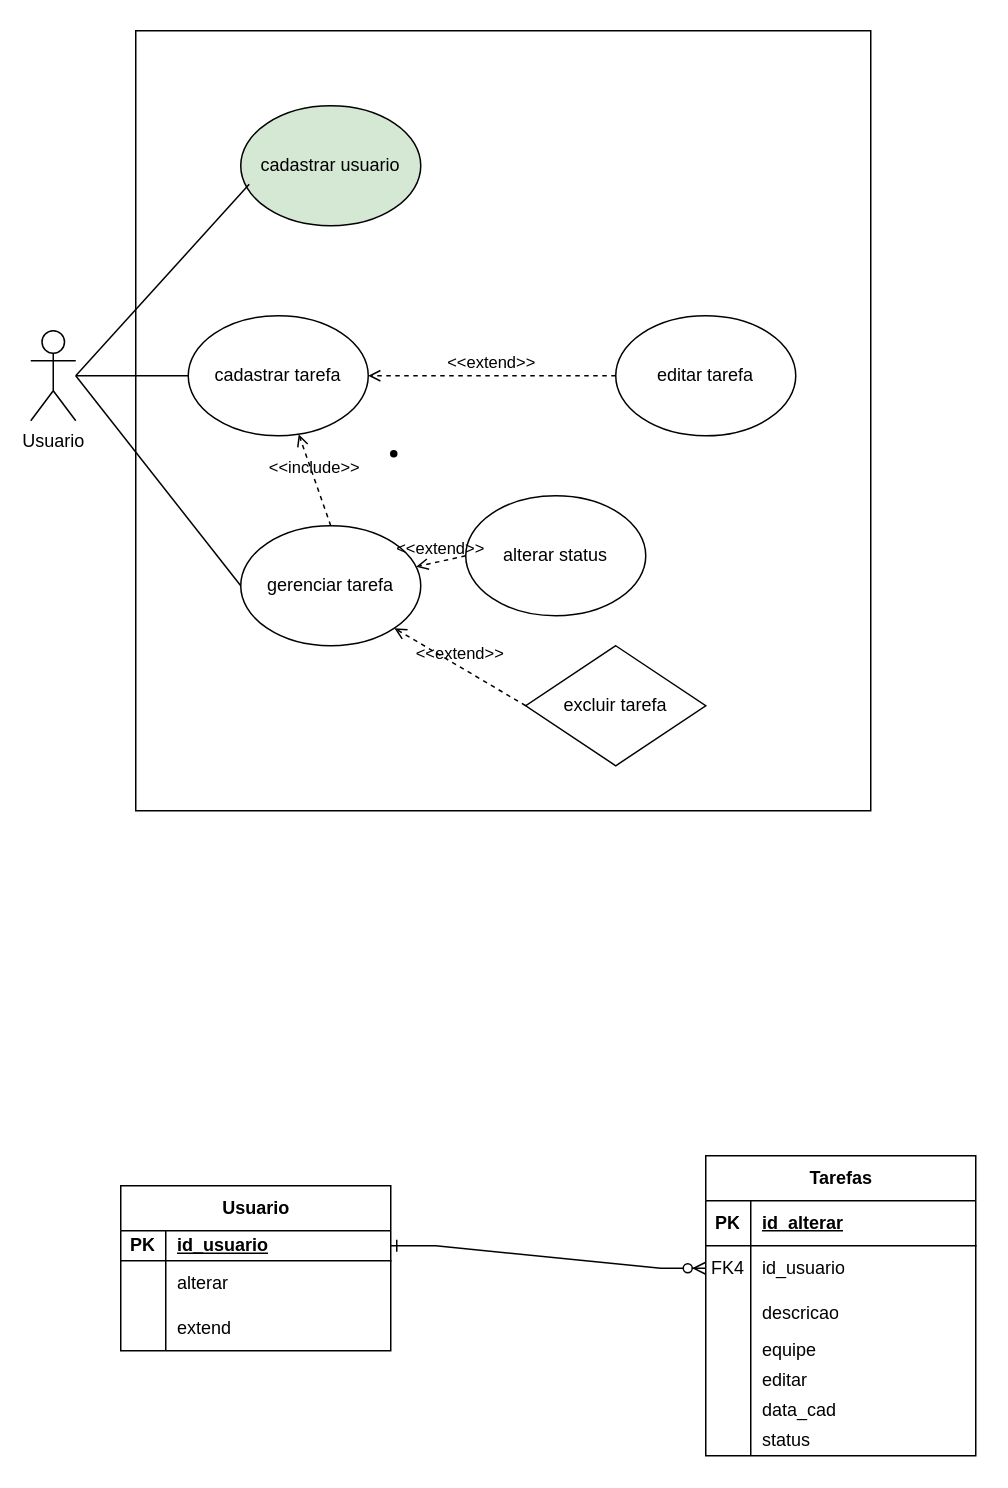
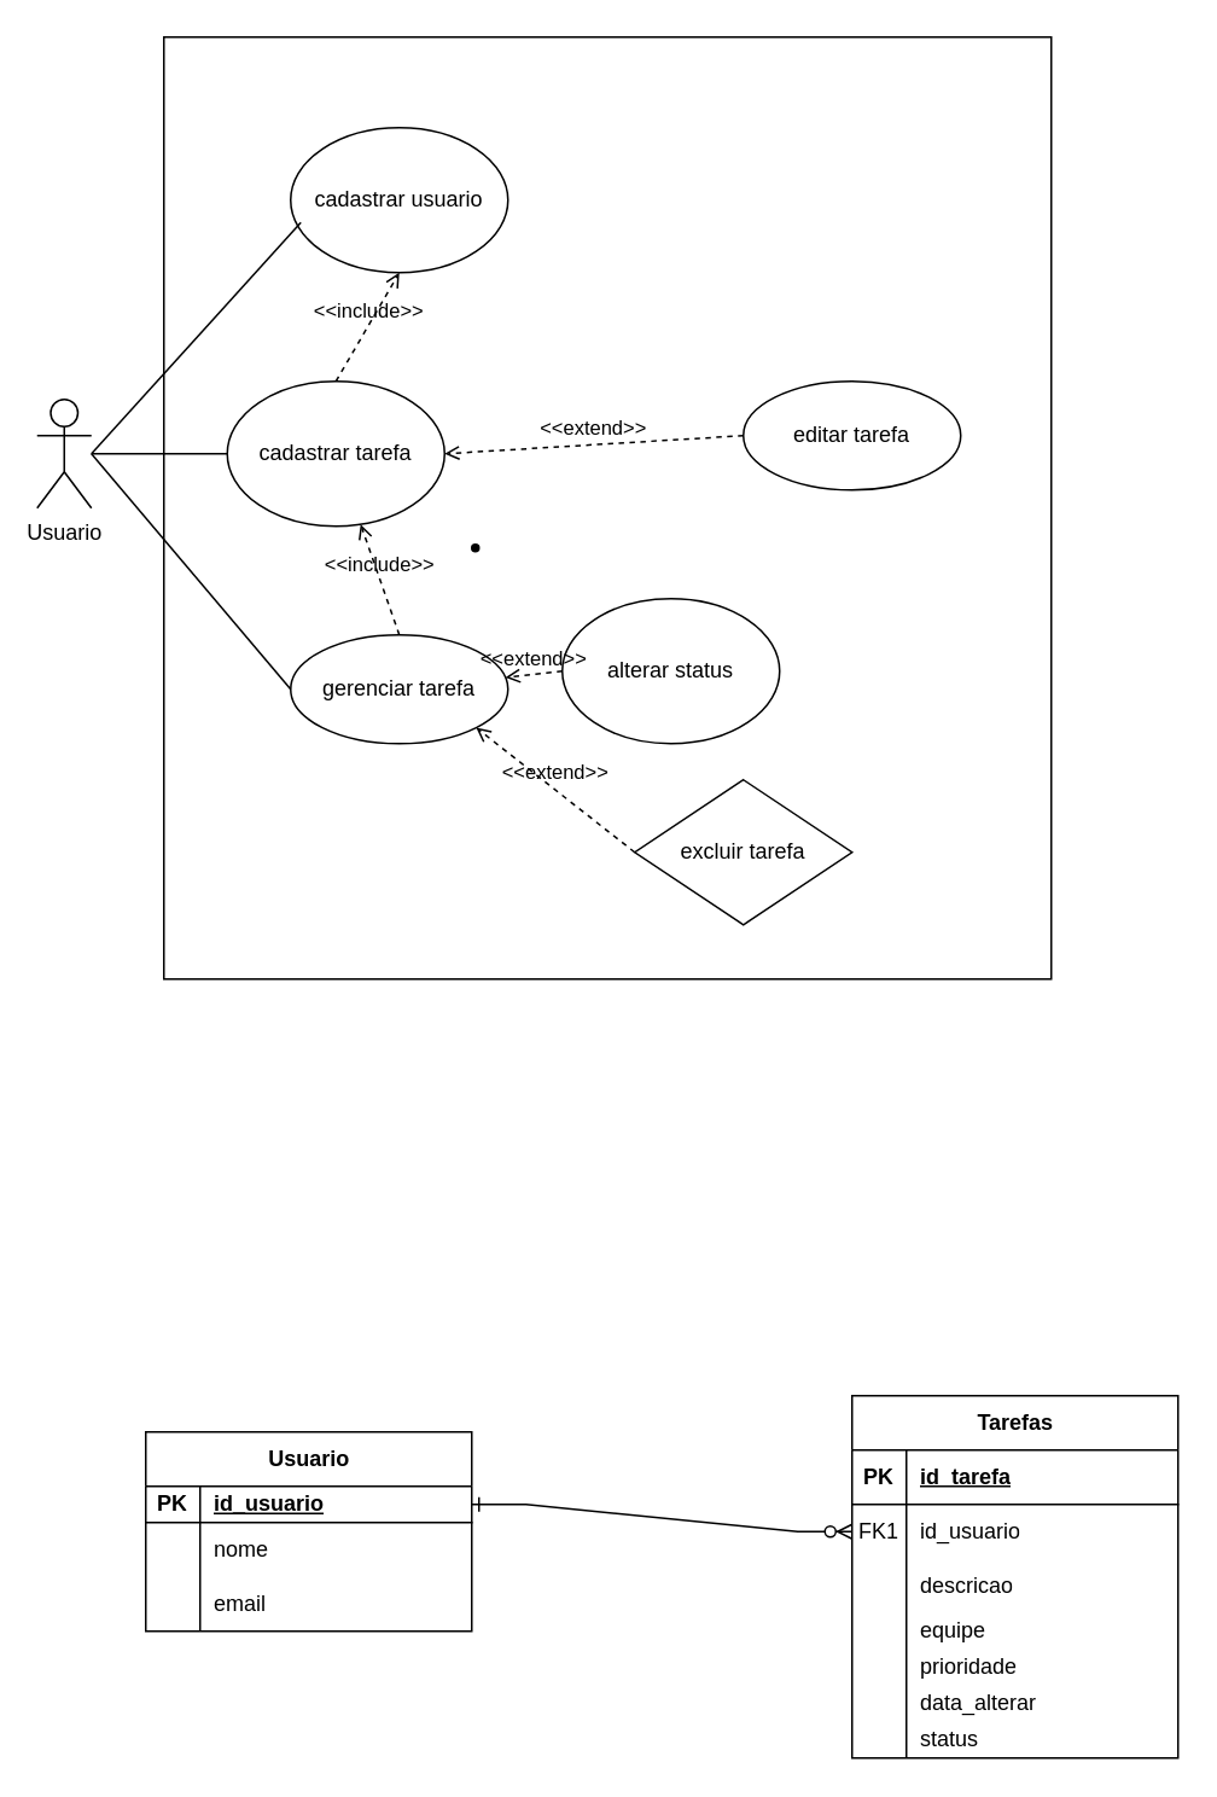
- <mxCell id="4" value="cadastrar usuario" style="ellipse;whiteSpace=wrap;html=1;fillColor=#d5e8d4;" vertex="1" parent="1"><mxGeometry x="160" y="70" width="120" height="80" as="geometry" /></mxCell>
+ <mxCell id="4" value="cadastrar usuario" style="ellipse;whiteSpace=wrap;html=1;" vertex="1" parent="1"><mxGeometry x="160" y="70" width="120" height="80" as="geometry" /></mxCell>
+ <mxCell id="13" value="&amp;lt;&amp;lt;include&amp;gt;&amp;gt;" style="html=1;verticalAlign=bottom;labelBackgroundColor=none;endArrow=open;endFill=0;dashed=1;rounded=0;exitX=0.5;exitY=0;exitDx=0;exitDy=0;entryX=0.5;entryY=1;entryDx=0;entryDy=0;" edge="1" parent="1" source="5" target="4"><mxGeometry width="160" relative="1" as="geometry"><mxPoint x="270" y="300" as="sourcePoint" /><mxPoint x="430" y="300" as="targetPoint" /></mxGeometry></mxCell>
- <mxCell id="7" value="editar tarefa" style="ellipse;whiteSpace=wrap;html=1;" vertex="1" parent="1"><mxGeometry x="410" y="210" width="120" height="80" as="geometry" /></mxCell>
+ <mxCell id="7" value="editar tarefa" style="ellipse;whiteSpace=wrap;html=1;" vertex="1" parent="1"><mxGeometry x="410" y="210" width="120" height="60" as="geometry" /></mxCell>
- <mxCell id="6" value="gerenciar tarefa" style="ellipse;whiteSpace=wrap;html=1;" vertex="1" parent="1"><mxGeometry x="160" y="350" width="120" height="80" as="geometry" /></mxCell>
+ <mxCell id="6" value="gerenciar tarefa" style="ellipse;whiteSpace=wrap;html=1;" vertex="1" parent="1"><mxGeometry x="160" y="350" width="120" height="60" as="geometry" /></mxCell>
- <mxCell id="32" value="id_alterar" style="shape=partialRectangle;connectable=0;fillColor=none;top=0;left=0;bottom=0;right=0;align=left;spacingLeft=6;fontStyle=5;overflow=hidden;whiteSpace=wrap;html=1;" vertex="1" parent="30"><mxGeometry x="30" width="150" height="30" as="geometry"><mxRectangle width="150" height="30" as="alternateBounds" /></mxGeometry></mxCell>
+ <mxCell id="32" value="id_tarefa" style="shape=partialRectangle;connectable=0;fillColor=none;top=0;left=0;bottom=0;right=0;align=left;spacingLeft=6;fontStyle=5;overflow=hidden;whiteSpace=wrap;html=1;" vertex="1" parent="30"><mxGeometry x="30" width="150" height="30" as="geometry"><mxRectangle width="150" height="30" as="alternateBounds" /></mxGeometry></mxCell>
- <mxCell id="34" value="FK4" style="shape=partialRectangle;connectable=0;fillColor=none;top=0;left=0;bottom=0;right=0;editable=1;overflow=hidden;whiteSpace=wrap;html=1;" vertex="1" parent="33"><mxGeometry width="30" height="30" as="geometry"><mxRectangle width="30" height="30" as="alternateBounds" /></mxGeometry></mxCell>
+ <mxCell id="34" value="FK1" style="shape=partialRectangle;connectable=0;fillColor=none;top=0;left=0;bottom=0;right=0;editable=1;overflow=hidden;whiteSpace=wrap;html=1;" vertex="1" parent="33"><mxGeometry width="30" height="30" as="geometry"><mxRectangle width="30" height="30" as="alternateBounds" /></mxGeometry></mxCell>
- <mxCell id="25" value="alterar" style="shape=partialRectangle;connectable=0;fillColor=none;top=0;left=0;bottom=0;right=0;align=left;spacingLeft=6;overflow=hidden;whiteSpace=wrap;html=1;" vertex="1" parent="23"><mxGeometry x="30" width="150" height="30" as="geometry"><mxRectangle width="150" height="30" as="alternateBounds" /></mxGeometry></mxCell>
+ <mxCell id="25" value="nome" style="shape=partialRectangle;connectable=0;fillColor=none;top=0;left=0;bottom=0;right=0;align=left;spacingLeft=6;overflow=hidden;whiteSpace=wrap;html=1;" vertex="1" parent="23"><mxGeometry x="30" width="150" height="30" as="geometry"><mxRectangle width="150" height="30" as="alternateBounds" /></mxGeometry></mxCell>
- <mxCell id="28" value="extend" style="shape=partialRectangle;connectable=0;fillColor=none;top=0;left=0;bottom=0;right=0;align=left;spacingLeft=6;overflow=hidden;whiteSpace=wrap;html=1;" vertex="1" parent="26"><mxGeometry x="30" width="150" height="30" as="geometry"><mxRectangle width="150" height="30" as="alternateBounds" /></mxGeometry></mxCell>
+ <mxCell id="28" value="email" style="shape=partialRectangle;connectable=0;fillColor=none;top=0;left=0;bottom=0;right=0;align=left;spacingLeft=6;overflow=hidden;whiteSpace=wrap;html=1;" vertex="1" parent="26"><mxGeometry x="30" width="150" height="30" as="geometry"><mxRectangle width="150" height="30" as="alternateBounds" /></mxGeometry></mxCell>
- <mxCell id="44" value="editar" style="shape=partialRectangle;connectable=0;fillColor=none;top=0;left=0;bottom=0;right=0;align=left;spacingLeft=6;overflow=hidden;whiteSpace=wrap;html=1;" vertex="1" parent="42"><mxGeometry x="30" width="150" height="20" as="geometry"><mxRectangle width="150" height="20" as="alternateBounds" /></mxGeometry></mxCell>
+ <mxCell id="44" value="prioridade" style="shape=partialRectangle;connectable=0;fillColor=none;top=0;left=0;bottom=0;right=0;align=left;spacingLeft=6;overflow=hidden;whiteSpace=wrap;html=1;" vertex="1" parent="42"><mxGeometry x="30" width="150" height="20" as="geometry"><mxRectangle width="150" height="20" as="alternateBounds" /></mxGeometry></mxCell>
- <mxCell id="47" value="data_cad" style="shape=partialRectangle;connectable=0;fillColor=none;top=0;left=0;bottom=0;right=0;align=left;spacingLeft=6;overflow=hidden;whiteSpace=wrap;html=1;" vertex="1" parent="45"><mxGeometry x="30" width="150" height="20" as="geometry"><mxRectangle width="150" height="20" as="alternateBounds" /></mxGeometry></mxCell>
+ <mxCell id="47" value="data_alterar" style="shape=partialRectangle;connectable=0;fillColor=none;top=0;left=0;bottom=0;right=0;align=left;spacingLeft=6;overflow=hidden;whiteSpace=wrap;html=1;" vertex="1" parent="45"><mxGeometry x="30" width="150" height="20" as="geometry"><mxRectangle width="150" height="20" as="alternateBounds" /></mxGeometry></mxCell>
